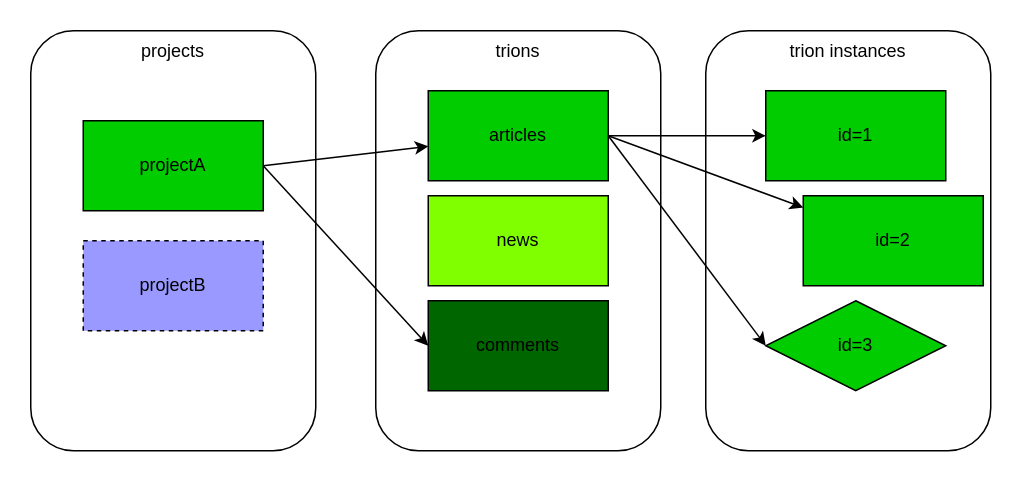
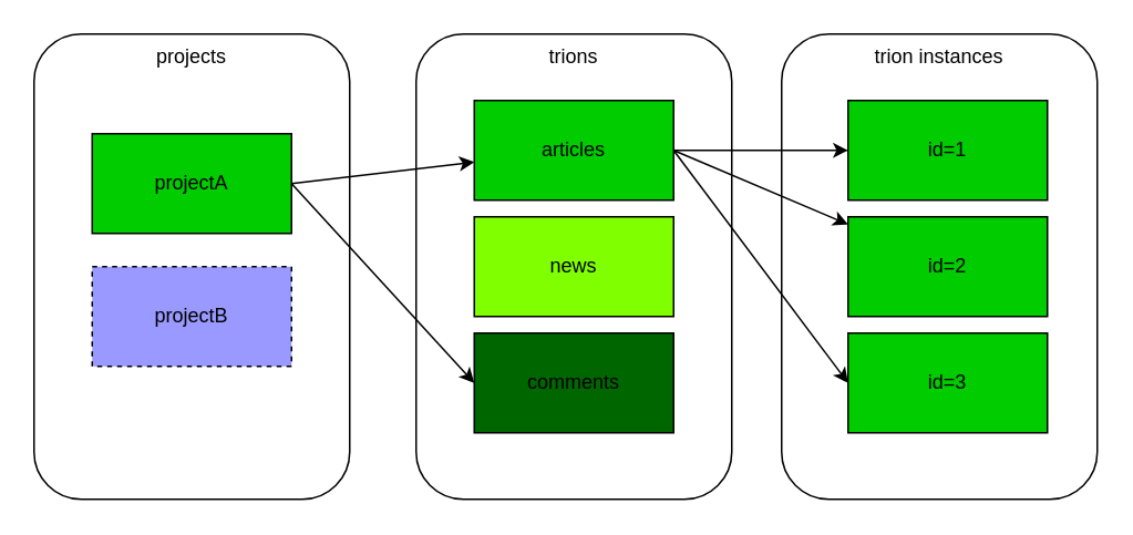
- <mxCell id="11" value="id=2" style="rounded=0;whiteSpace=wrap;html=1;labelBackgroundColor=none;fillColor=#00CC00;" vertex="1" parent="1"><mxGeometry x="535" y="130" width="120" height="60" as="geometry" /></mxCell>
+ <mxCell id="11" value="id=2" style="rounded=0;whiteSpace=wrap;html=1;labelBackgroundColor=none;fillColor=#00CC00;" vertex="1" parent="1"><mxGeometry x="510" y="130" width="120" height="60" as="geometry" /></mxCell>
- <mxCell id="12" value="id=3" style="rhombus;whiteSpace=wrap;html=1;labelBackgroundColor=none;fillColor=#00CC00;" vertex="1" parent="1"><mxGeometry x="510" y="200" width="120" height="60" as="geometry" /></mxCell>
+ <mxCell id="12" value="id=3" style="rounded=0;whiteSpace=wrap;html=1;labelBackgroundColor=none;fillColor=#00CC00;" vertex="1" parent="1"><mxGeometry x="510" y="200" width="120" height="60" as="geometry" /></mxCell>
